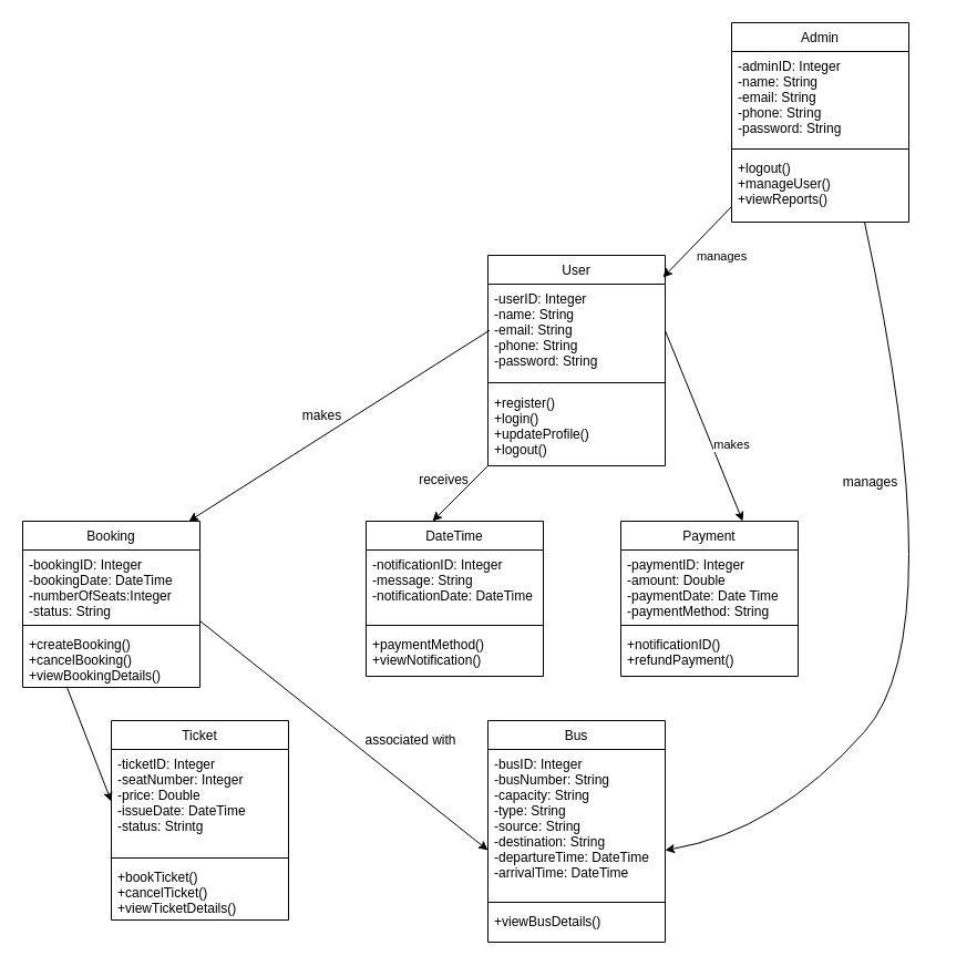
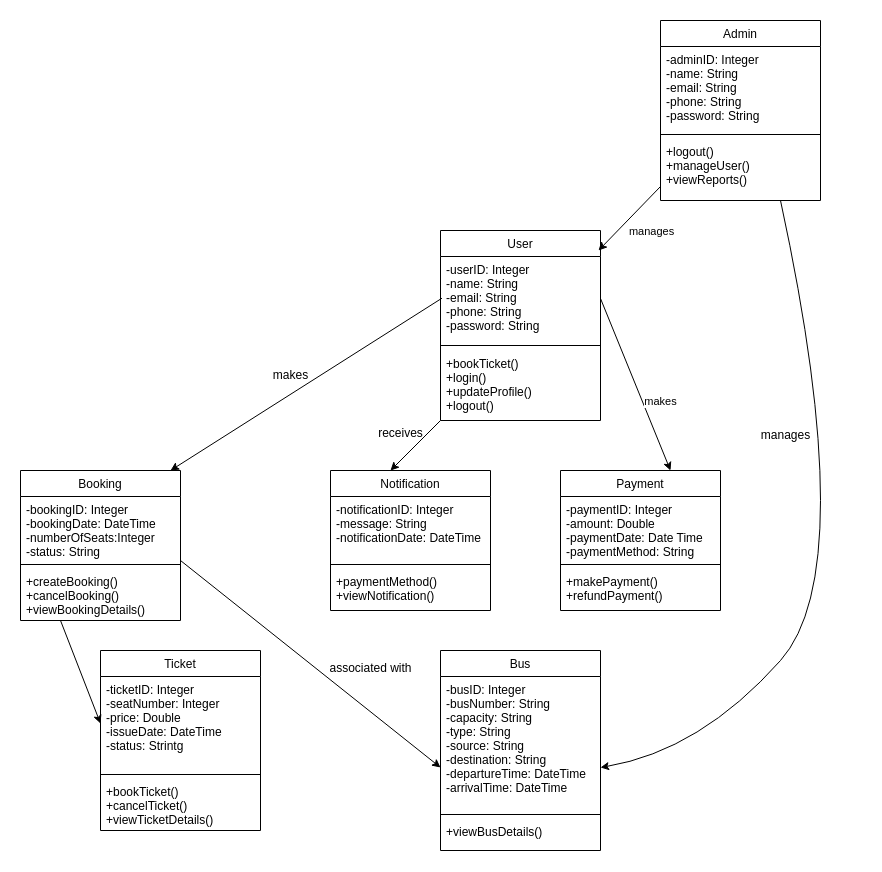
- <mxCell id="13" value="+register()&#10;+login()&#10;+updateProfile()&#10;+logout()" style="text;align=left;verticalAlign=top;spacingLeft=4;spacingRight=4;overflow=hidden;rotatable=0;points=[[0,0.5],[1,0.5]];portConstraint=eastwest;" parent="10" vertex="1"><mxGeometry y="120" width="160" height="70" as="geometry" /></mxCell>
+ <mxCell id="13" value="+bookTicket()&#10;+login()&#10;+updateProfile()&#10;+logout()" style="text;align=left;verticalAlign=top;spacingLeft=4;spacingRight=4;overflow=hidden;rotatable=0;points=[[0,0.5],[1,0.5]];portConstraint=eastwest;" parent="10" vertex="1"><mxGeometry y="120" width="160" height="70" as="geometry" /></mxCell>
- <mxCell id="14" value="DateTime" style="swimlane;fontStyle=0;align=center;verticalAlign=top;childLayout=stackLayout;horizontal=1;startSize=26;horizontalStack=0;resizeParent=1;resizeLast=0;collapsible=1;marginBottom=0;rounded=0;shadow=0;strokeWidth=1;" parent="1" vertex="1"><mxGeometry x="330" y="470" width="160" height="140" as="geometry"><mxRectangle x="230" y="140" width="160" height="26" as="alternateBounds" /></mxGeometry></mxCell>
+ <mxCell id="14" value="Notification" style="swimlane;fontStyle=0;align=center;verticalAlign=top;childLayout=stackLayout;horizontal=1;startSize=26;horizontalStack=0;resizeParent=1;resizeLast=0;collapsible=1;marginBottom=0;rounded=0;shadow=0;strokeWidth=1;" parent="1" vertex="1"><mxGeometry x="330" y="470" width="160" height="140" as="geometry"><mxRectangle x="230" y="140" width="160" height="26" as="alternateBounds" /></mxGeometry></mxCell>
- <mxCell id="21" value="+notificationID()&#10;+refundPayment()" style="text;align=left;verticalAlign=top;spacingLeft=4;spacingRight=4;overflow=hidden;rotatable=0;points=[[0,0.5],[1,0.5]];portConstraint=eastwest;" parent="18" vertex="1"><mxGeometry y="98" width="160" height="42" as="geometry" /></mxCell>
+ <mxCell id="21" value="+makePayment()&#10;+refundPayment()" style="text;align=left;verticalAlign=top;spacingLeft=4;spacingRight=4;overflow=hidden;rotatable=0;points=[[0,0.5],[1,0.5]];portConstraint=eastwest;" parent="18" vertex="1"><mxGeometry y="98" width="160" height="42" as="geometry" /></mxCell>
